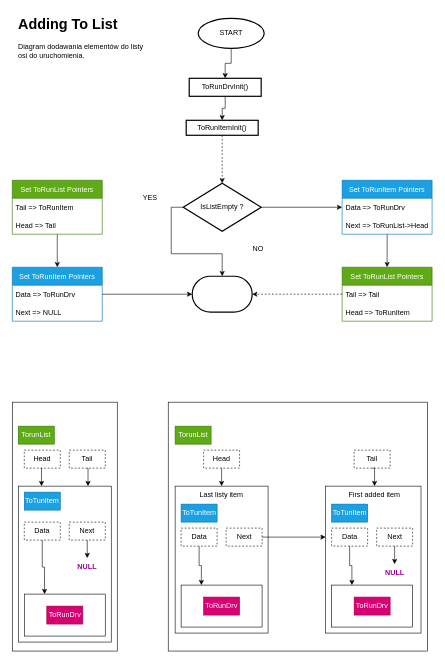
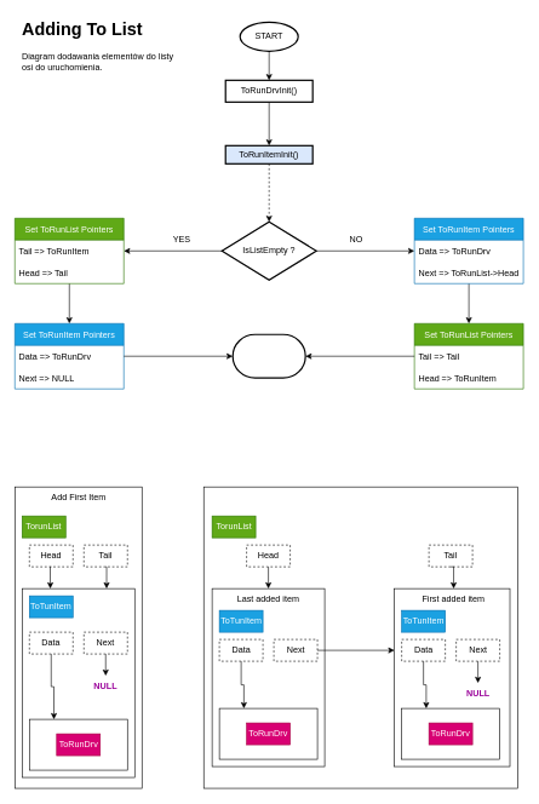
- <mxCell id="4" value="START" style="strokeWidth=2;html=1;shape=mxgraph.flowchart.start_1;whiteSpace=wrap;" parent="1" vertex="1"><mxGeometry x="330" y="30" width="110" height="50" as="geometry" /></mxCell>
+ <mxCell id="4" value="START" style="strokeWidth=2;html=1;shape=mxgraph.flowchart.start_1;whiteSpace=wrap;" parent="1" vertex="1"><mxGeometry x="330" y="30" width="80" height="40" as="geometry" /></mxCell>
- <mxCell id="11" value="ToRunDrvInit()" style="whiteSpace=wrap;html=1;strokeWidth=2;" parent="1" vertex="1"><mxGeometry x="315" y="130" width="120" height="30" as="geometry" /></mxCell>
+ <mxCell id="11" value="ToRunDrvInit()" style="whiteSpace=wrap;html=1;strokeWidth=2;" parent="1" vertex="1"><mxGeometry x="310" y="110" width="120" height="30" as="geometry" /></mxCell>
- <mxCell id="13" value="ToRunItemInit()" style="whiteSpace=wrap;html=1;strokeWidth=2;" parent="1" vertex="1"><mxGeometry x="310" y="200" width="120" height="25" as="geometry" /></mxCell>
+ <mxCell id="13" value="ToRunItemInit()" style="whiteSpace=wrap;html=1;strokeWidth=2;fillColor=#dae8fc;" parent="1" vertex="1"><mxGeometry x="310" y="200" width="120" height="25" as="geometry" /></mxCell>
- <mxCell id="9" value="NO" style="text;html=1;strokeColor=none;fillColor=none;align=center;verticalAlign=middle;whiteSpace=wrap;rounded=0;" parent="1" vertex="1"><mxGeometry x="400" y="400" width="60" height="30" as="geometry" /></mxCell>
+ <mxCell id="9" value="NO" style="text;html=1;strokeColor=none;fillColor=none;align=center;verticalAlign=middle;whiteSpace=wrap;rounded=0;" parent="1" vertex="1"><mxGeometry x="460" y="315" width="60" height="30" as="geometry" /></mxCell>
- <mxCell id="5" style="edgeStyle=orthogonalEdgeStyle;rounded=0;orthogonalLoop=1;jettySize=auto;html=1;exitX=0;exitY=0.5;exitDx=0;exitDy=0;fontColor=#FFFFFF;" edge="1" parent="1" source="7" target="45"><mxGeometry relative="1" as="geometry" /></mxCell>
+ <mxCell id="5" style="edgeStyle=orthogonalEdgeStyle;rounded=0;orthogonalLoop=1;jettySize=auto;html=1;exitX=0;exitY=0.5;exitDx=0;exitDy=0;entryX=1;entryY=0.5;entryDx=0;entryDy=0;fontColor=#FFFFFF;" edge="1" parent="1" source="7" target="16"><mxGeometry relative="1" as="geometry" /></mxCell>
- <mxCell id="46" style="edgeStyle=orthogonalEdgeStyle;rounded=0;orthogonalLoop=1;jettySize=auto;html=1;exitX=0;exitY=0.5;exitDx=0;exitDy=0;entryX=1;entryY=0.5;entryDx=0;entryDy=0;entryPerimeter=0;fontColor=#FFFFFF;dashed=1;" edge="1" parent="1" source="43" target="45"><mxGeometry relative="1" as="geometry" /></mxCell>
+ <mxCell id="46" style="edgeStyle=orthogonalEdgeStyle;rounded=0;orthogonalLoop=1;jettySize=auto;html=1;exitX=0;exitY=0.5;exitDx=0;exitDy=0;entryX=1;entryY=0.5;entryDx=0;entryDy=0;entryPerimeter=0;fontColor=#FFFFFF;" edge="1" parent="1" source="43" target="45"><mxGeometry relative="1" as="geometry" /></mxCell>
+ <mxCell id="35" value="Add First Item" style="text;html=1;strokeColor=none;fillColor=none;align=center;verticalAlign=middle;whiteSpace=wrap;rounded=0;" vertex="1" parent="1"><mxGeometry x="57.5" y="670" width="100" height="30" as="geometry" /></mxCell>
- <mxCell id="71" value="Last listy item" style="text;html=1;strokeColor=none;fillColor=none;align=center;verticalAlign=middle;whiteSpace=wrap;rounded=0;" vertex="1" parent="1"><mxGeometry x="319" y="810" width="100" height="30" as="geometry" /></mxCell>
+ <mxCell id="71" value="Last added item" style="text;html=1;strokeColor=none;fillColor=none;align=center;verticalAlign=middle;whiteSpace=wrap;rounded=0;" vertex="1" parent="1"><mxGeometry x="319" y="810" width="100" height="30" as="geometry" /></mxCell>
